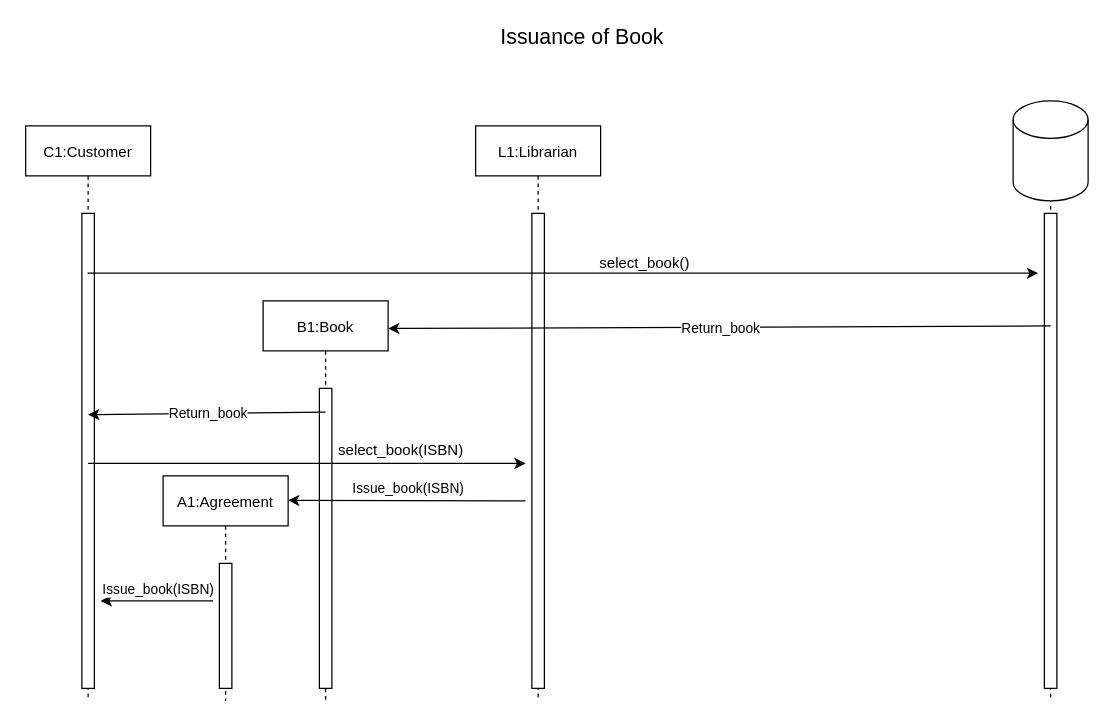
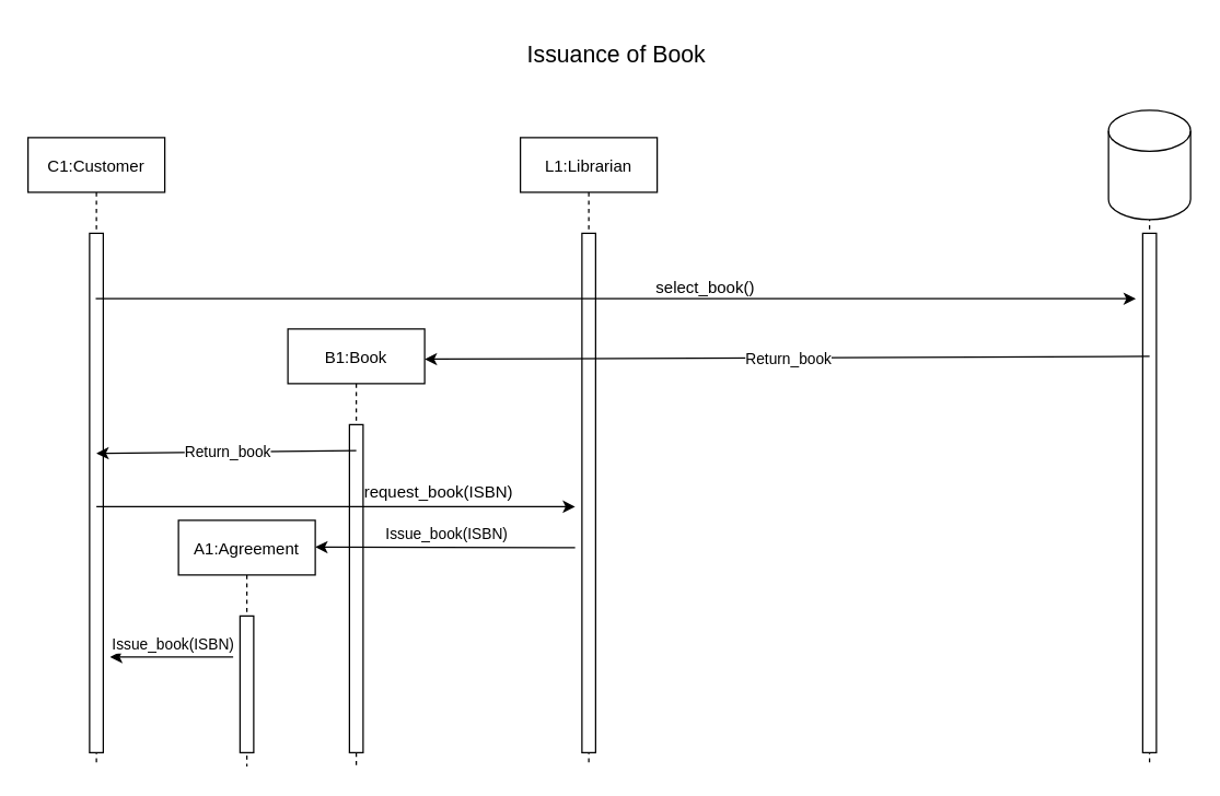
- <mxCell id="25" value="&lt;font style=&quot;font-size: 17px&quot;&gt;Issuance of Book&lt;/font&gt;" style="text;html=1;align=center;verticalAlign=middle;resizable=0;points=[];autosize=1;strokeColor=none;" vertex="1" parent="1"><mxGeometry x="390" width="150" height="20" as="geometry" y="20" /></mxCell>
+ <mxCell id="25" value="&lt;font style=&quot;font-size: 17px&quot;&gt;Issuance of Book&lt;/font&gt;" style="text;html=1;align=center;verticalAlign=middle;resizable=0;points=[];autosize=1;strokeColor=none;" vertex="1" parent="1"><mxGeometry x="375" y="30" width="150" height="20" as="geometry" /></mxCell>
- <mxCell id="18" value="select_book(ISBN)" style="text;html=1;align=center;verticalAlign=middle;resizable=0;points=[];autosize=1;strokeColor=none;" vertex="1" parent="1"><mxGeometry x="260" y="350" width="120" height="20" as="geometry" /></mxCell>
+ <mxCell id="18" value="request_book(ISBN)" style="text;html=1;align=center;verticalAlign=middle;resizable=0;points=[];autosize=1;strokeColor=none;" vertex="1" parent="1"><mxGeometry x="260" y="350" width="120" height="20" as="geometry" /></mxCell>
